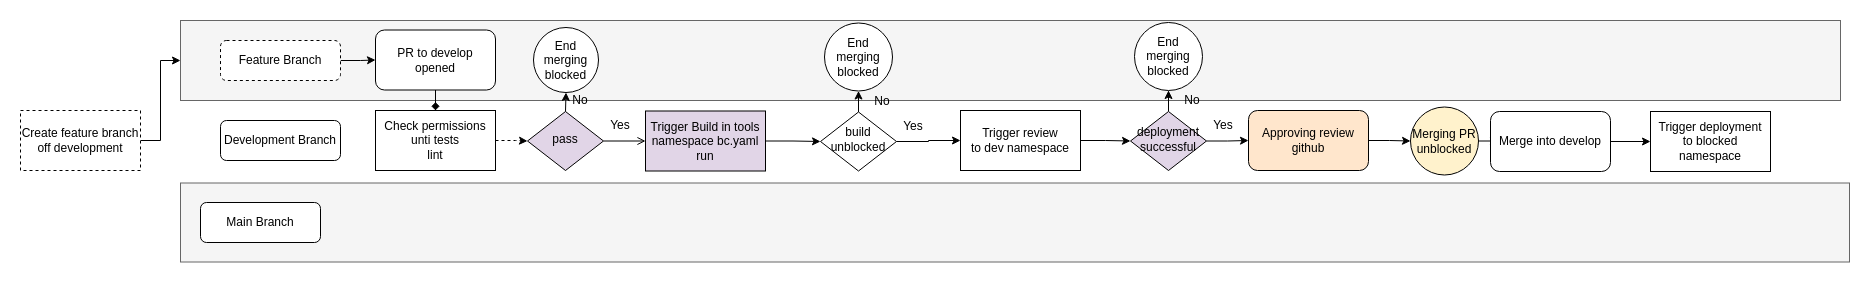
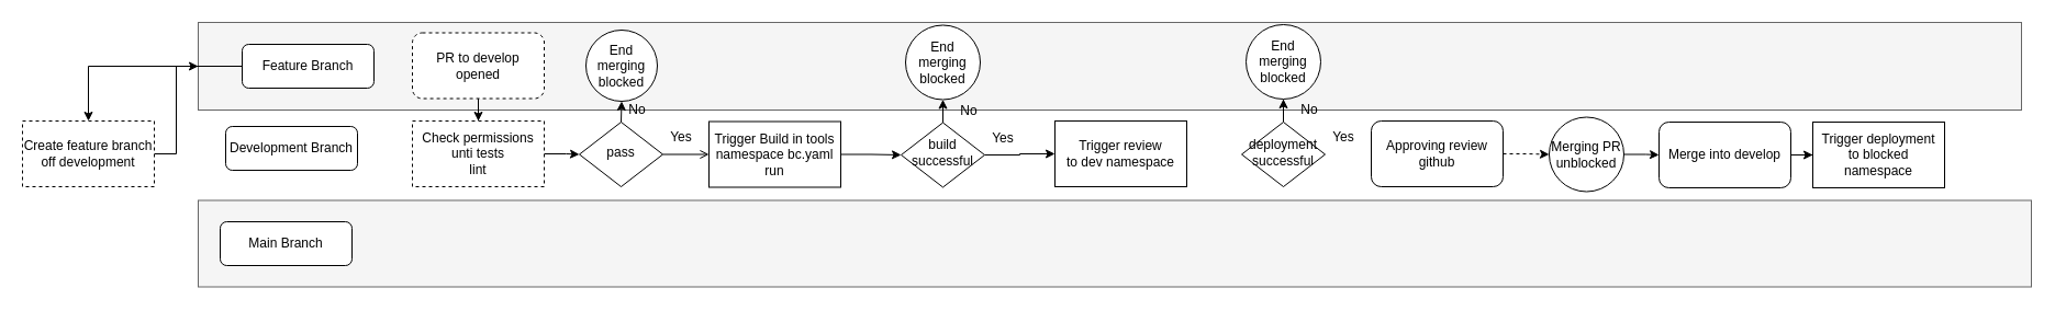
- <mxCell id="36" value="&lt;span&gt;PR to develop opened&lt;/span&gt;" style="rounded=1;whiteSpace=wrap;html=1;" vertex="1" parent="1"><mxGeometry x="375" y="29.5" width="120" height="60" as="geometry" /></mxCell>
+ <mxCell id="36" value="&lt;span&gt;PR to develop opened&lt;/span&gt;" style="rounded=1;whiteSpace=wrap;html=1;dashed=1;" vertex="1" parent="1"><mxGeometry x="375" y="29.5" width="120" height="60" as="geometry" /></mxCell>
- <mxCell id="5" value="Feature Branch" style="rounded=1;whiteSpace=wrap;html=1;fontSize=12;glass=0;strokeWidth=1;shadow=0;dashed=1;" vertex="1" parent="1"><mxGeometry x="220" y="40" width="120" height="40" as="geometry" /></mxCell>
+ <mxCell id="5" value="Feature Branch" style="rounded=1;whiteSpace=wrap;html=1;fontSize=12;glass=0;strokeWidth=1;shadow=0;" vertex="1" parent="1"><mxGeometry x="220" y="40" width="120" height="40" as="geometry" /></mxCell>
- <mxCell id="4" value="" style="edgeStyle=orthogonalEdgeStyle;rounded=0;orthogonalLoop=1;jettySize=auto;html=1;" edge="1" parent="1" source="5" target="36"><mxGeometry relative="1" as="geometry" /></mxCell>
+ <mxCell id="4" value="" style="edgeStyle=orthogonalEdgeStyle;rounded=0;orthogonalLoop=1;jettySize=auto;html=1;" edge="1" parent="1" source="5" target="11"><mxGeometry relative="1" as="geometry" /></mxCell>
- <mxCell id="35" style="edgeStyle=orthogonalEdgeStyle;rounded=0;orthogonalLoop=1;jettySize=auto;html=1;endArrow=diamond;" edge="1" parent="1" source="36" target="9"><mxGeometry relative="1" as="geometry" /></mxCell>
+ <mxCell id="35" style="edgeStyle=orthogonalEdgeStyle;rounded=0;orthogonalLoop=1;jettySize=auto;html=1;" edge="1" parent="1" source="36" target="9"><mxGeometry relative="1" as="geometry" /></mxCell>
- <mxCell id="22" value="build unblocked" style="rhombus;whiteSpace=wrap;html=1;shadow=0;fontFamily=Helvetica;fontSize=12;align=center;strokeWidth=1;spacing=6;spacingTop=-4;" vertex="1" parent="20"><mxGeometry y="66" width="76" height="59" as="geometry" /></mxCell>
+ <mxCell id="22" value="build successful" style="rhombus;whiteSpace=wrap;html=1;shadow=0;fontFamily=Helvetica;fontSize=12;align=center;strokeWidth=1;spacing=6;spacingTop=-4;" vertex="1" parent="20"><mxGeometry y="66" width="76" height="59" as="geometry" /></mxCell>
- <mxCell id="6" value="Development Branch" style="rounded=1;whiteSpace=wrap;html=1;fontSize=12;glass=0;strokeWidth=1;shadow=0;" vertex="1" parent="1"><mxGeometry x="220" y="120" width="120" height="40" as="geometry" /></mxCell>
+ <mxCell id="6" value="Development Branch" style="rounded=1;whiteSpace=wrap;html=1;fontSize=12;glass=0;strokeWidth=1;shadow=0;" vertex="1" parent="1"><mxGeometry x="205" y="115" width="120" height="40" as="geometry" /></mxCell>
- <mxCell id="9" value="Check permissions&lt;br&gt;unti tests&lt;br&gt;lint" style="rounded=0;whiteSpace=wrap;html=1;" vertex="1" parent="1"><mxGeometry x="375" y="110" width="120" height="60" as="geometry" /></mxCell>
+ <mxCell id="9" value="Check permissions&lt;br&gt;unti tests&lt;br&gt;lint" style="rounded=0;whiteSpace=wrap;html=1;dashed=1;" vertex="1" parent="1"><mxGeometry x="375" y="110" width="120" height="60" as="geometry" /></mxCell>
- <mxCell id="8" value="" style="edgeStyle=orthogonalEdgeStyle;rounded=0;orthogonalLoop=1;jettySize=auto;html=1;dashed=1;" edge="1" parent="1" source="9" target="13"><mxGeometry relative="1" as="geometry" /></mxCell>
+ <mxCell id="8" value="" style="edgeStyle=orthogonalEdgeStyle;rounded=0;orthogonalLoop=1;jettySize=auto;html=1;" edge="1" parent="1" source="9" target="13"><mxGeometry relative="1" as="geometry" /></mxCell>
- <mxCell id="13" value="pass" style="rhombus;whiteSpace=wrap;html=1;shadow=0;fontFamily=Helvetica;fontSize=12;align=center;strokeWidth=1;spacing=6;spacingTop=-4;fillColor=#e1d5e7;" vertex="1" parent="1"><mxGeometry x="527" y="111" width="76" height="59" as="geometry" /></mxCell>
+ <mxCell id="13" value="pass" style="rhombus;whiteSpace=wrap;html=1;shadow=0;fontFamily=Helvetica;fontSize=12;align=center;strokeWidth=1;spacing=6;spacingTop=-4;" vertex="1" parent="1"><mxGeometry x="527" y="111" width="76" height="59" as="geometry" /></mxCell>
- <mxCell id="18" value="Trigger Build in tools namespace bc.yaml run" style="rounded=0;whiteSpace=wrap;html=1;fillColor=#e1d5e7;" vertex="1" parent="1"><mxGeometry x="645" y="110.5" width="120" height="60" as="geometry" /></mxCell>
+ <mxCell id="18" value="Trigger Build in tools namespace bc.yaml run" style="rounded=0;whiteSpace=wrap;html=1;" vertex="1" parent="1"><mxGeometry x="645" y="110.5" width="120" height="60" as="geometry" /></mxCell>
- <mxCell id="26" style="edgeStyle=orthogonalEdgeStyle;rounded=0;orthogonalLoop=1;jettySize=auto;html=1;entryX=0;entryY=0.5;entryDx=0;entryDy=0;" edge="1" parent="1" source="27" target="31"><mxGeometry relative="1" as="geometry" /></mxCell>
- <mxCell id="31" value="deployment successful" style="rhombus;whiteSpace=wrap;html=1;shadow=0;fontFamily=Helvetica;fontSize=12;align=center;strokeWidth=1;spacing=6;spacingTop=-4;fillColor=#e1d5e7;" vertex="1" parent="29"><mxGeometry y="66" width="76" height="59" as="geometry" /></mxCell>
+ <mxCell id="31" value="deployment successful" style="rhombus;whiteSpace=wrap;html=1;shadow=0;fontFamily=Helvetica;fontSize=12;align=center;strokeWidth=1;spacing=6;spacingTop=-4;" vertex="1" parent="29"><mxGeometry y="66" width="76" height="59" as="geometry" /></mxCell>
- <mxCell id="39" style="edgeStyle=orthogonalEdgeStyle;rounded=0;orthogonalLoop=1;jettySize=auto;html=1;entryX=0;entryY=0.5;entryDx=0;entryDy=0;" edge="1" parent="1" source="31" target="38"><mxGeometry relative="1" as="geometry" /></mxCell>
- <mxCell id="38" value="Approving review github" style="rounded=1;whiteSpace=wrap;html=1;fillColor=#ffe6cc;" vertex="1" parent="1"><mxGeometry x="1248" y="110" width="120" height="60" as="geometry" /></mxCell>
+ <mxCell id="38" value="Approving review github" style="rounded=1;whiteSpace=wrap;html=1;" vertex="1" parent="1"><mxGeometry x="1248" y="110" width="120" height="60" as="geometry" /></mxCell>
- <mxCell id="37" style="edgeStyle=orthogonalEdgeStyle;rounded=0;orthogonalLoop=1;jettySize=auto;html=1;" edge="1" parent="1" source="38" target="41"><mxGeometry relative="1" as="geometry" /></mxCell>
+ <mxCell id="37" style="edgeStyle=orthogonalEdgeStyle;rounded=0;orthogonalLoop=1;jettySize=auto;html=1;dashed=1;" edge="1" parent="1" source="38" target="41"><mxGeometry relative="1" as="geometry" /></mxCell>
- <mxCell id="41" value="Merging PR unblocked" style="ellipse;whiteSpace=wrap;html=1;aspect=fixed;fillColor=#fff2cc;" vertex="1" parent="1"><mxGeometry x="1410" y="106.5" width="68" height="68" as="geometry" /></mxCell>
+ <mxCell id="41" value="Merging PR unblocked" style="ellipse;whiteSpace=wrap;html=1;aspect=fixed;" vertex="1" parent="1"><mxGeometry x="1410" y="106.5" width="68" height="68" as="geometry" /></mxCell>
- <mxCell id="43" value="Merge into develop" style="rounded=1;whiteSpace=wrap;html=1;" vertex="1" parent="1"><mxGeometry x="1490" y="111" width="120" height="60" as="geometry" /></mxCell>
+ <mxCell id="43" value="Merge into develop" style="rounded=1;whiteSpace=wrap;html=1;" vertex="1" parent="1"><mxGeometry x="1510" y="111" width="120" height="60" as="geometry" /></mxCell>
